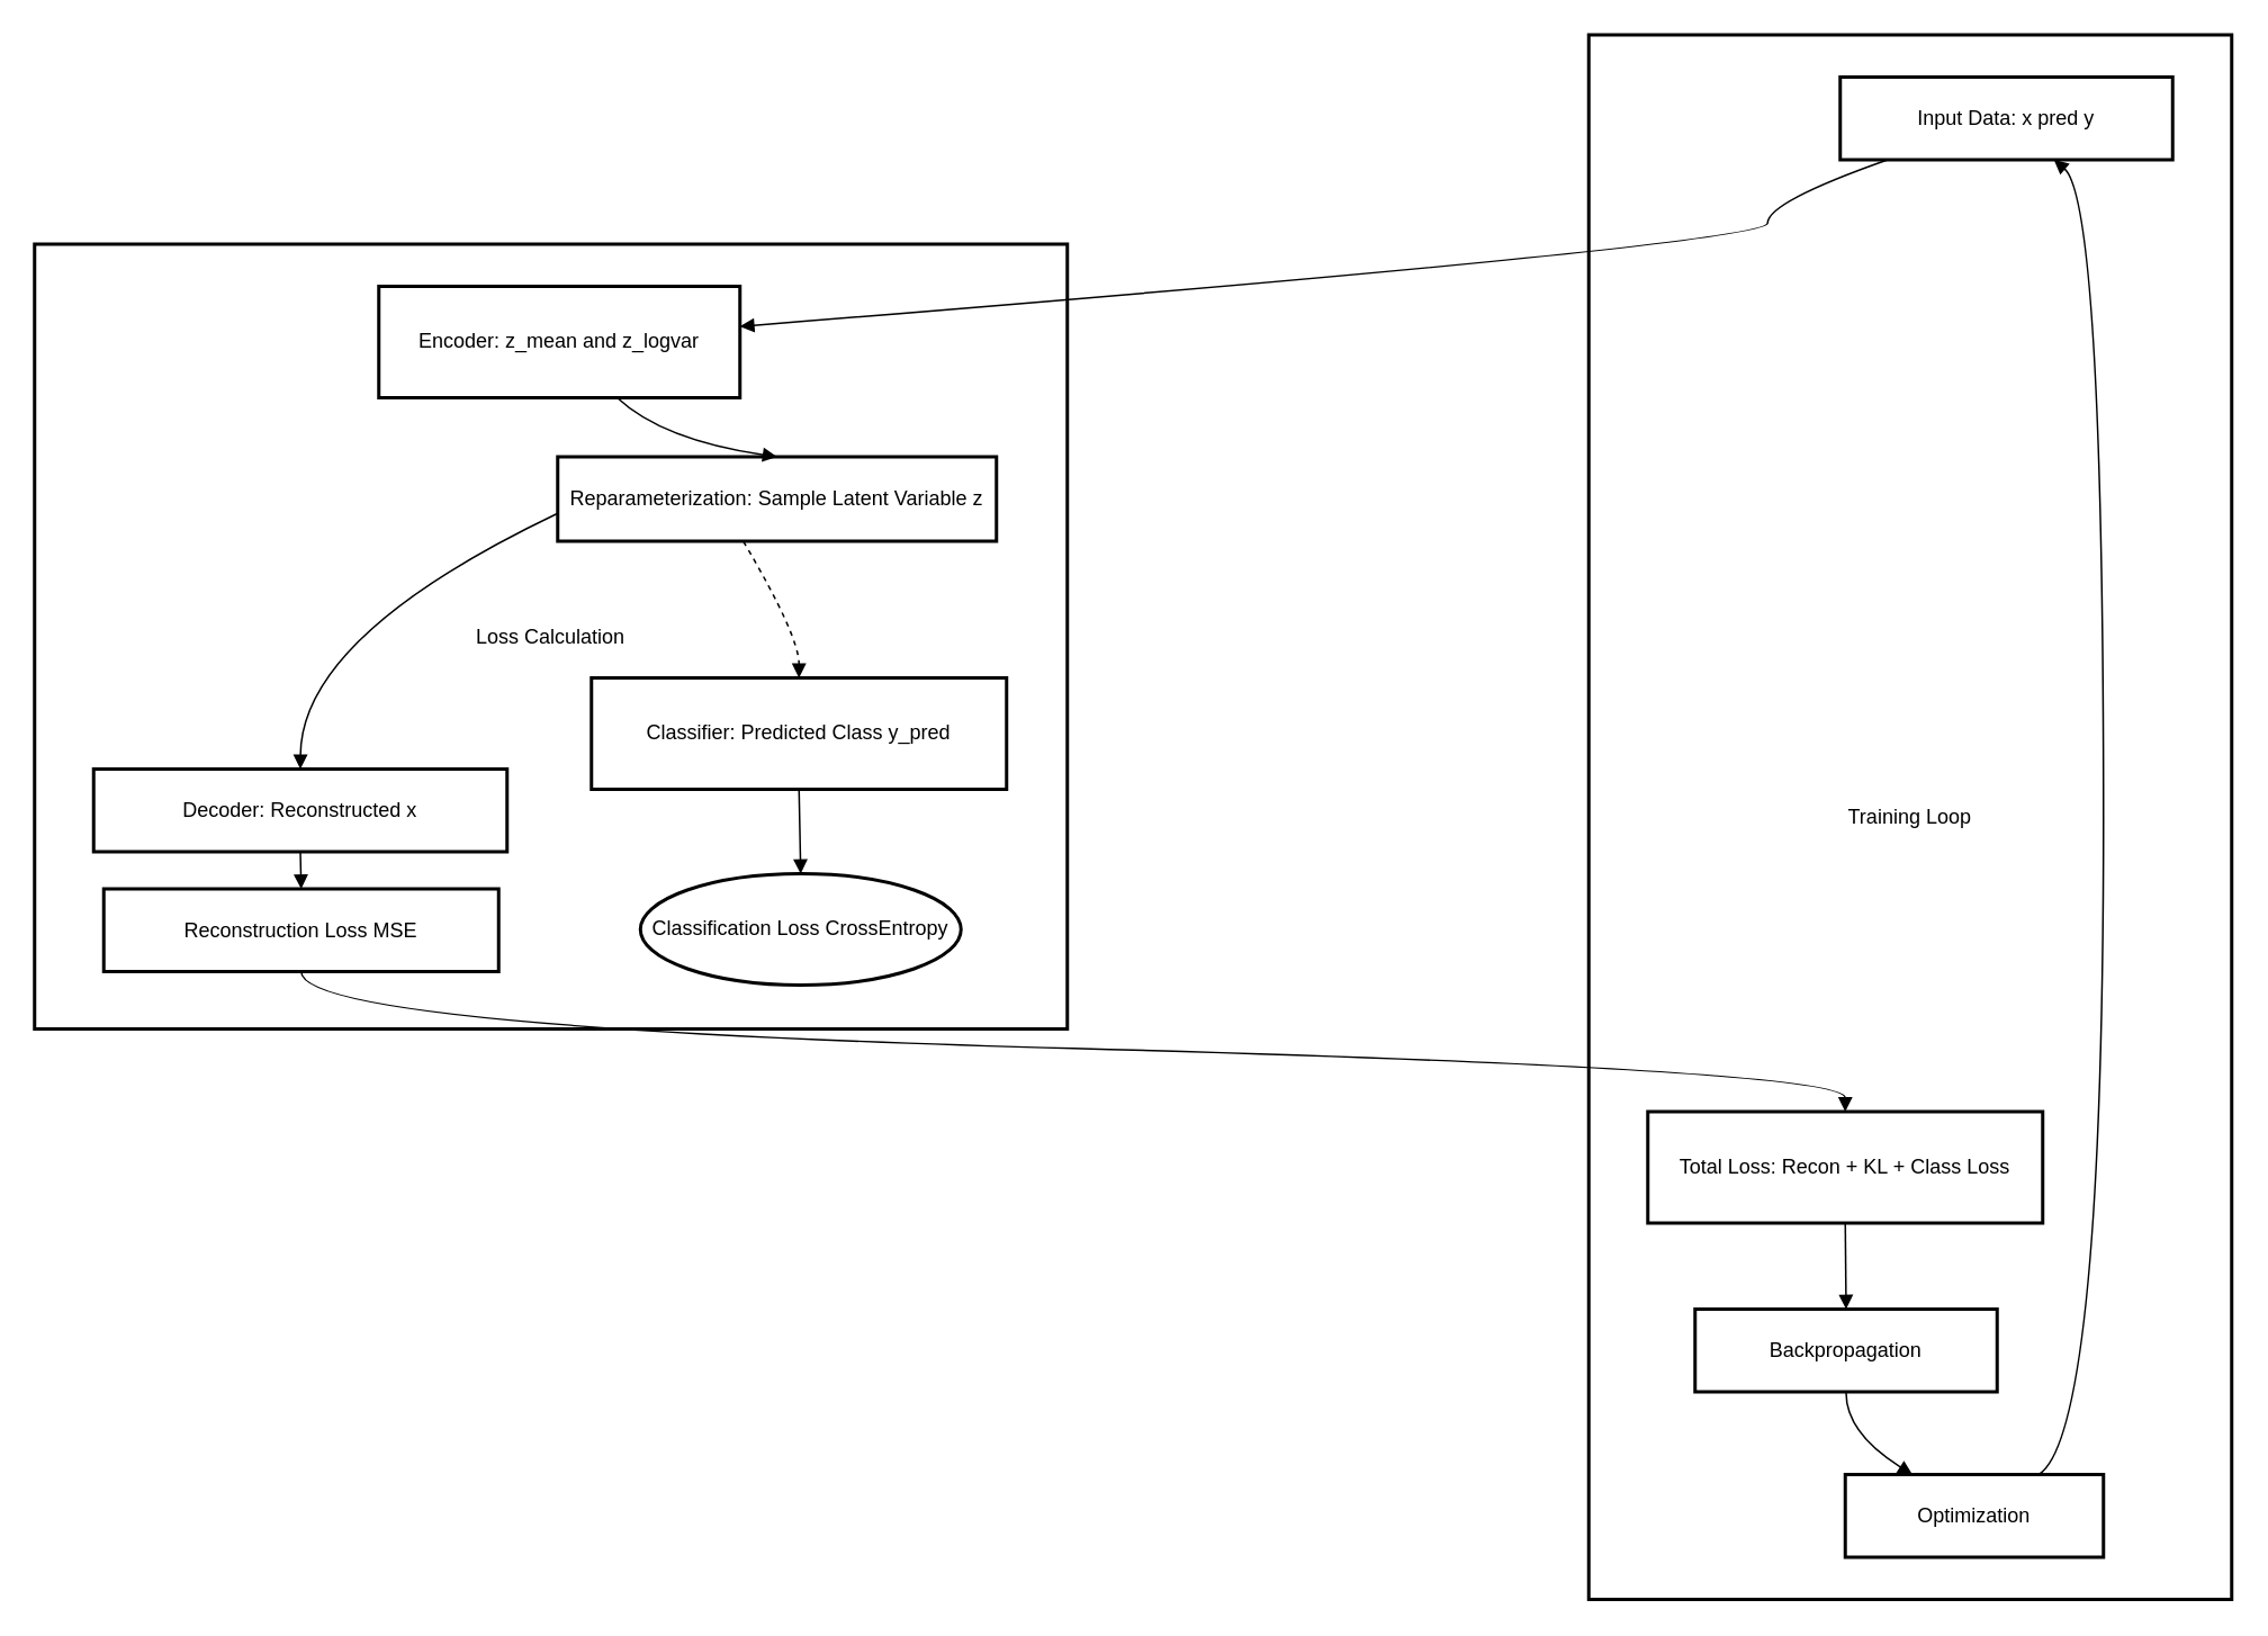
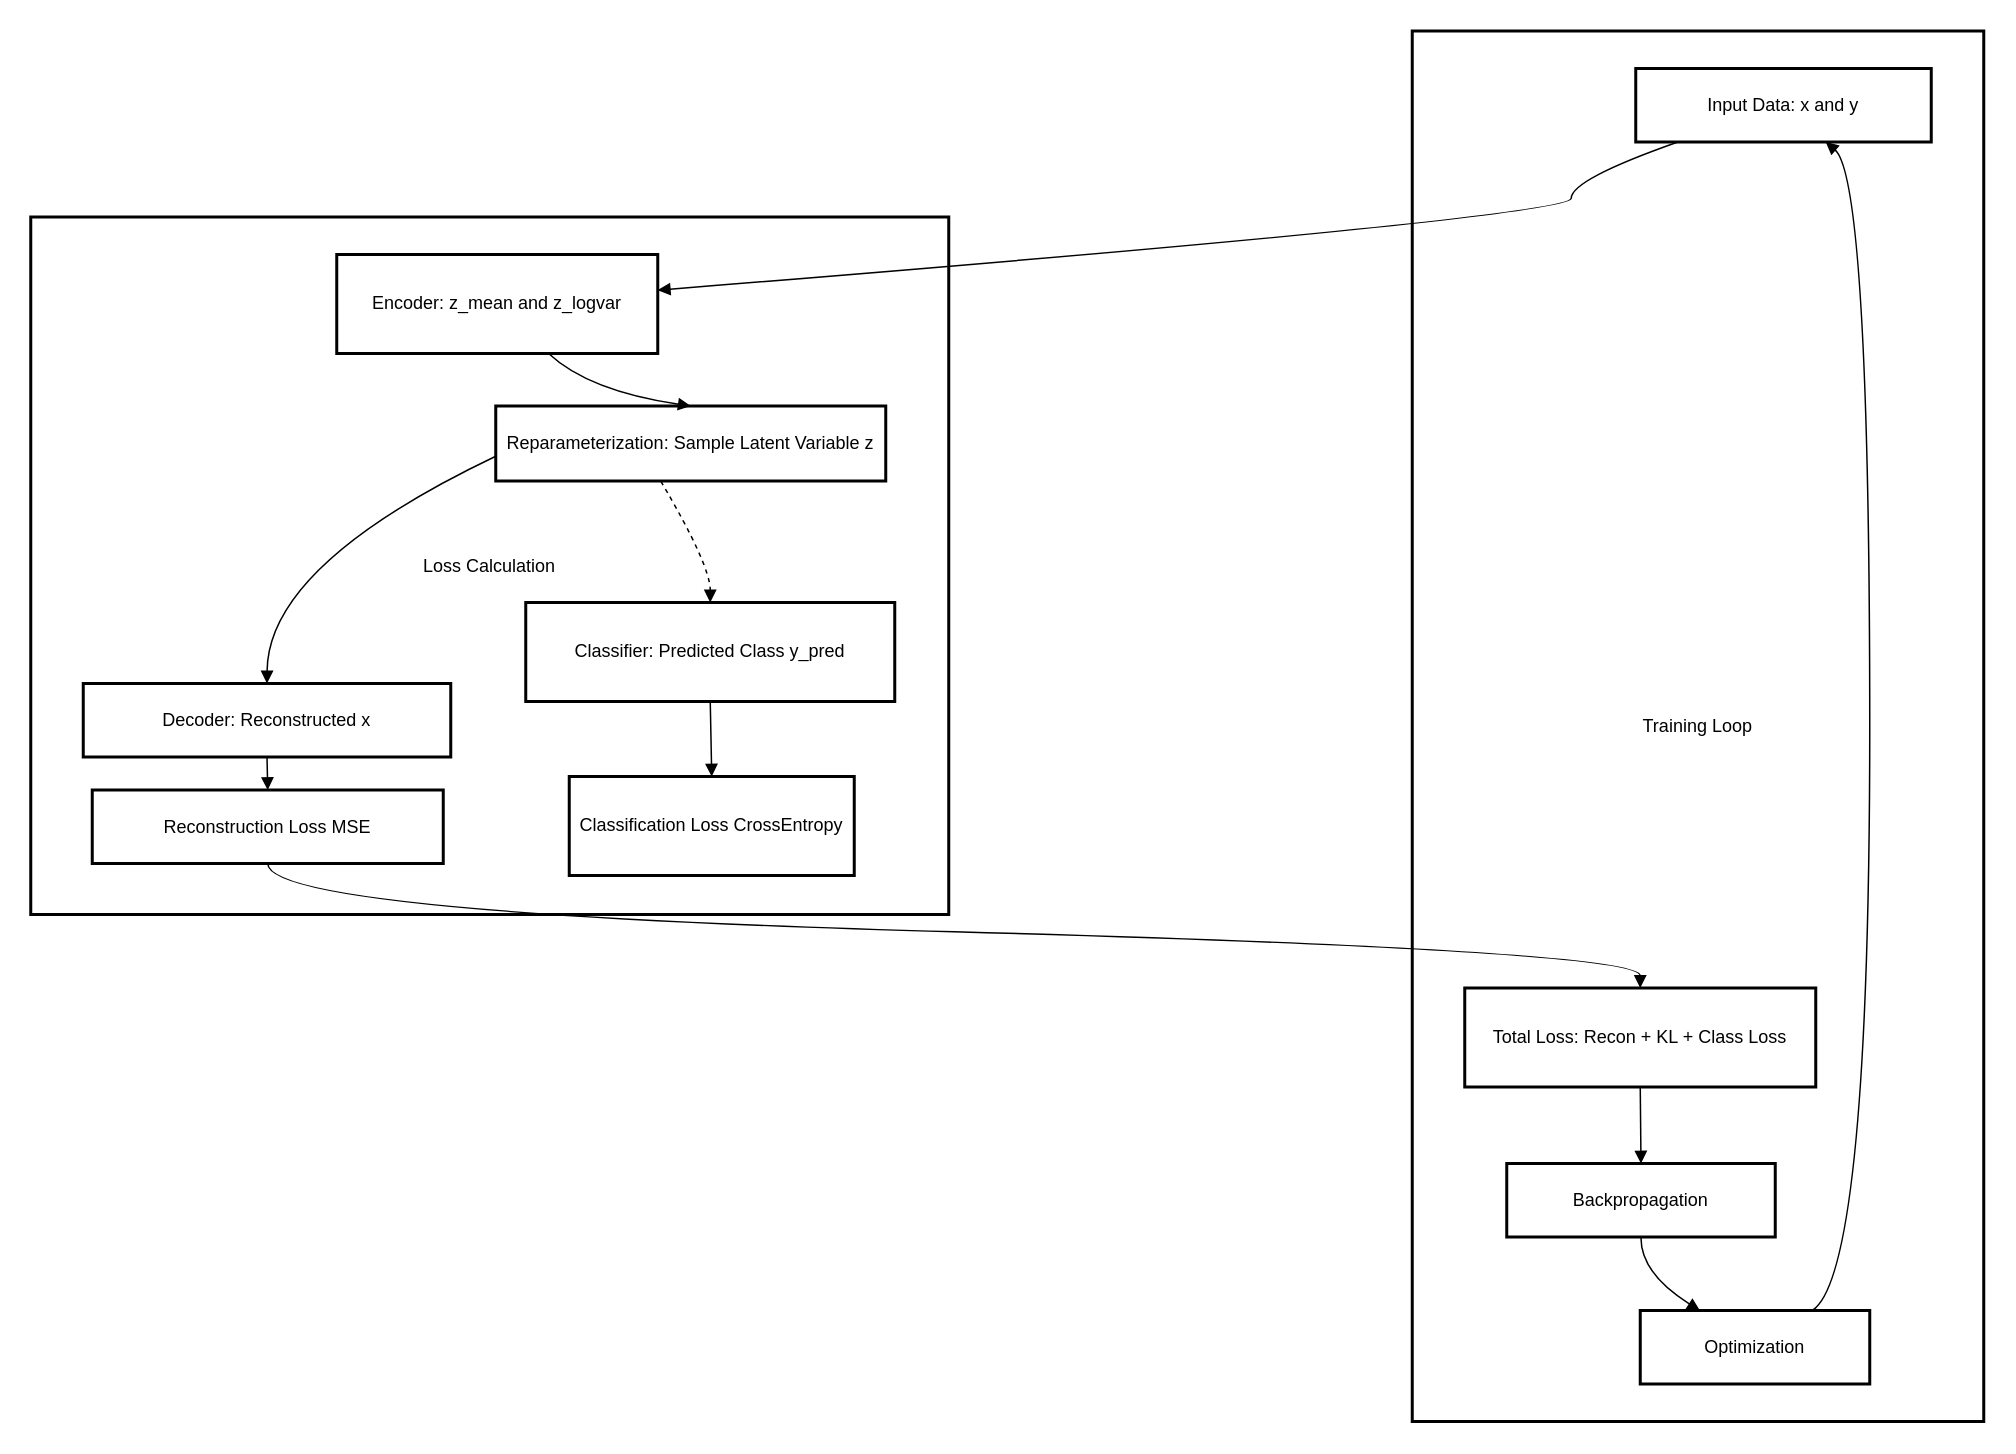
- <mxCell id="4" value="Input Data: x pred y" style="whiteSpace=wrap;strokeWidth=2;" vertex="1" parent="1"><mxGeometry x="1090" y="45" width="197" height="49" as="geometry" /></mxCell>
+ <mxCell id="4" value="Input Data: x and y" style="whiteSpace=wrap;strokeWidth=2;" vertex="1" parent="1"><mxGeometry x="1090" y="45" width="197" height="49" as="geometry" /></mxCell>
- <mxCell id="10" value="Classification Loss CrossEntropy" style="ellipse;whiteSpace=wrap;strokeWidth=2;" vertex="1" parent="1"><mxGeometry x="379" y="517" width="190" height="66" as="geometry" /></mxCell>
+ <mxCell id="10" value="Classification Loss CrossEntropy" style="whiteSpace=wrap;strokeWidth=2;" vertex="1" parent="1"><mxGeometry x="379" y="517" width="190" height="66" as="geometry" /></mxCell>
